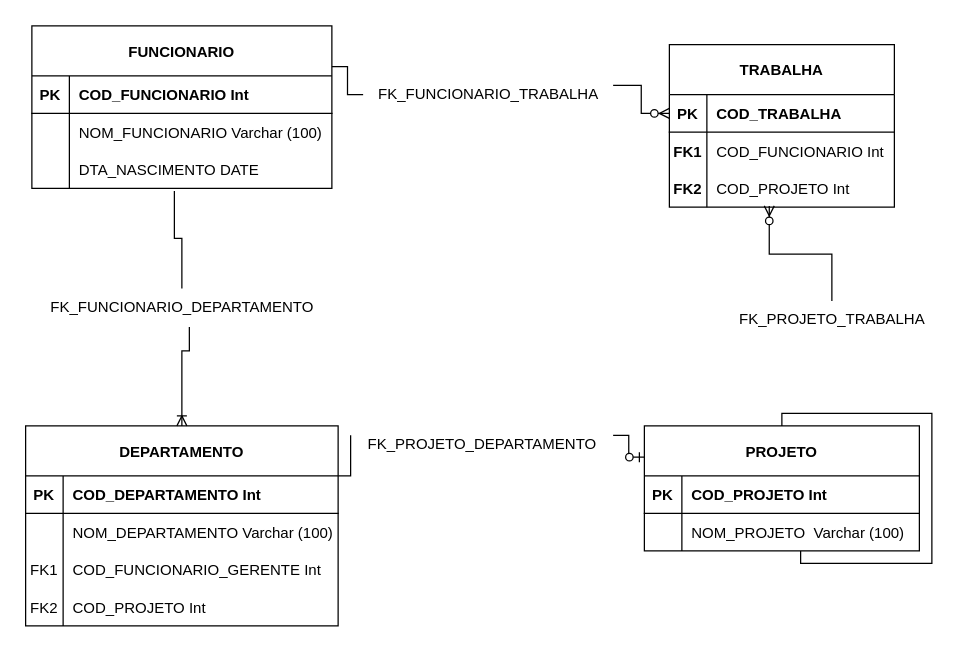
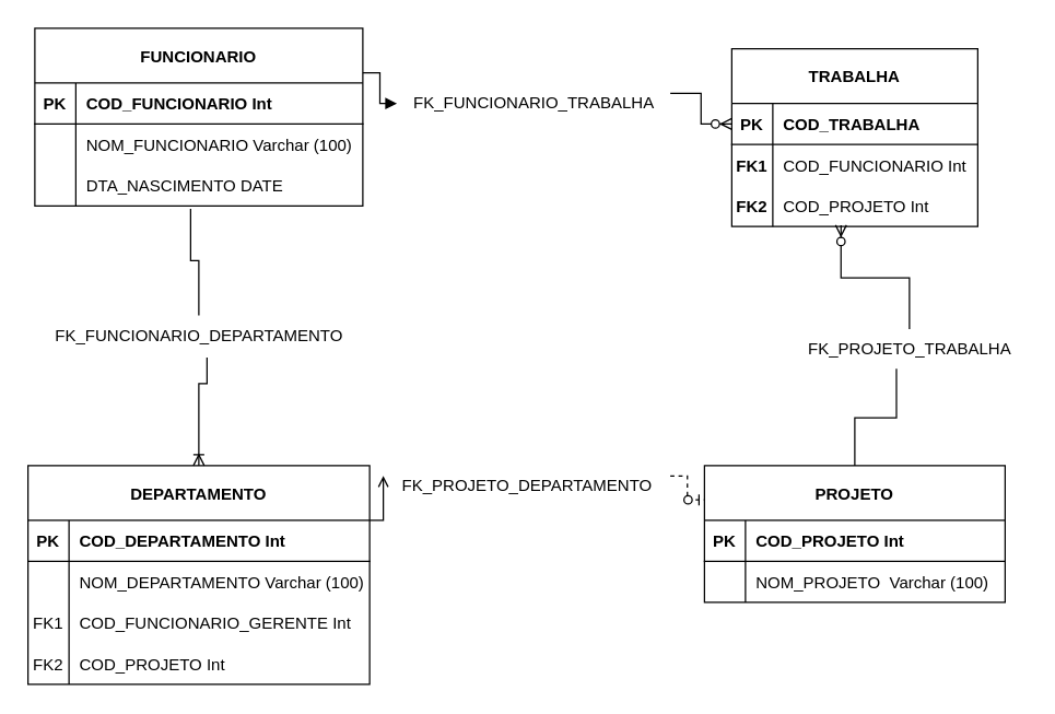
- <mxCell id="44" value="" style="edgeStyle=orthogonalEdgeStyle;fontSize=12;html=1;endArrow=none;endFill=1;rounded=0;exitX=1;exitY=0.25;exitDx=0;exitDy=0;entryX=0;entryY=0.5;entryDx=0;entryDy=0;" edge="1" parent="1" source="22" target="43"><mxGeometry width="100" height="100" relative="1" as="geometry"><mxPoint x="265" y="52.5" as="sourcePoint" /><mxPoint x="535" y="90" as="targetPoint" /></mxGeometry></mxCell>
+ <mxCell id="44" value="" style="edgeStyle=orthogonalEdgeStyle;fontSize=12;html=1;endArrow=block;endFill=1;rounded=0;exitX=1;exitY=0.25;exitDx=0;exitDy=0;entryX=0;entryY=0.5;entryDx=0;entryDy=0;" edge="1" parent="1" source="22" target="43"><mxGeometry width="100" height="100" relative="1" as="geometry"><mxPoint x="265" y="52.5" as="sourcePoint" /><mxPoint x="535" y="90" as="targetPoint" /></mxGeometry></mxCell>
- <mxCell id="48" value="" style="edgeStyle=orthogonalEdgeStyle;fontSize=12;html=1;endArrow=ERzeroToOne;endFill=1;rounded=0;exitX=1;exitY=0.25;exitDx=0;exitDy=0;entryX=0;entryY=0.25;entryDx=0;entryDy=0;startArrow=none;" edge="1" parent="1" source="49" target="2"><mxGeometry width="100" height="100" relative="1" as="geometry"><mxPoint x="315" y="310" as="sourcePoint" /><mxPoint x="415" y="210" as="targetPoint" /></mxGeometry></mxCell>
+ <mxCell id="48" value="" style="edgeStyle=orthogonalEdgeStyle;fontSize=12;html=1;endArrow=ERzeroToOne;endFill=1;rounded=0;exitX=1;exitY=0.25;exitDx=0;exitDy=0;entryX=0;entryY=0.25;entryDx=0;entryDy=0;startArrow=none;dashed=1;" edge="1" parent="1" source="49" target="2"><mxGeometry width="100" height="100" relative="1" as="geometry"><mxPoint x="315" y="310" as="sourcePoint" /><mxPoint x="415" y="210" as="targetPoint" /></mxGeometry></mxCell>
- <mxCell id="50" value="" style="edgeStyle=orthogonalEdgeStyle;fontSize=12;html=1;endArrow=none;endFill=1;rounded=0;exitX=1;exitY=0.25;exitDx=0;exitDy=0;entryX=0;entryY=0.25;entryDx=0;entryDy=0;" edge="1" parent="1" source="9" target="49"><mxGeometry width="100" height="100" relative="1" as="geometry"><mxPoint x="270" y="380" as="sourcePoint" /><mxPoint x="515" y="365" as="targetPoint" /></mxGeometry></mxCell>
+ <mxCell id="50" value="" style="edgeStyle=orthogonalEdgeStyle;fontSize=12;html=1;endArrow=open;endFill=1;rounded=0;exitX=1;exitY=0.25;exitDx=0;exitDy=0;entryX=0;entryY=0.25;entryDx=0;entryDy=0;" edge="1" parent="1" source="9" target="49"><mxGeometry width="100" height="100" relative="1" as="geometry"><mxPoint x="270" y="380" as="sourcePoint" /><mxPoint x="515" y="365" as="targetPoint" /></mxGeometry></mxCell>
- <mxCell id="47" value="" style="edgeStyle=orthogonalEdgeStyle;fontSize=12;html=1;endArrow=none;endFill=1;rounded=0;exitX=0.5;exitY=0;exitDx=0;exitDy=0;" edge="1" parent="1" source="2" target="8"><mxGeometry width="100" height="100" relative="1" as="geometry"><mxPoint x="625" y="340" as="sourcePoint" /><mxPoint x="614.92" y="164.01" as="targetPoint" /></mxGeometry></mxCell>
+ <mxCell id="47" value="" style="edgeStyle=orthogonalEdgeStyle;fontSize=12;html=1;endArrow=none;endFill=1;rounded=0;exitX=0.5;exitY=0;exitDx=0;exitDy=0;entryX=0.444;entryY=0.967;entryDx=0;entryDy=0;entryPerimeter=0;" edge="1" parent="1" source="2" target="46"><mxGeometry width="100" height="100" relative="1" as="geometry"><mxPoint x="625" y="340" as="sourcePoint" /><mxPoint x="614.92" y="164.01" as="targetPoint" /></mxGeometry></mxCell>
